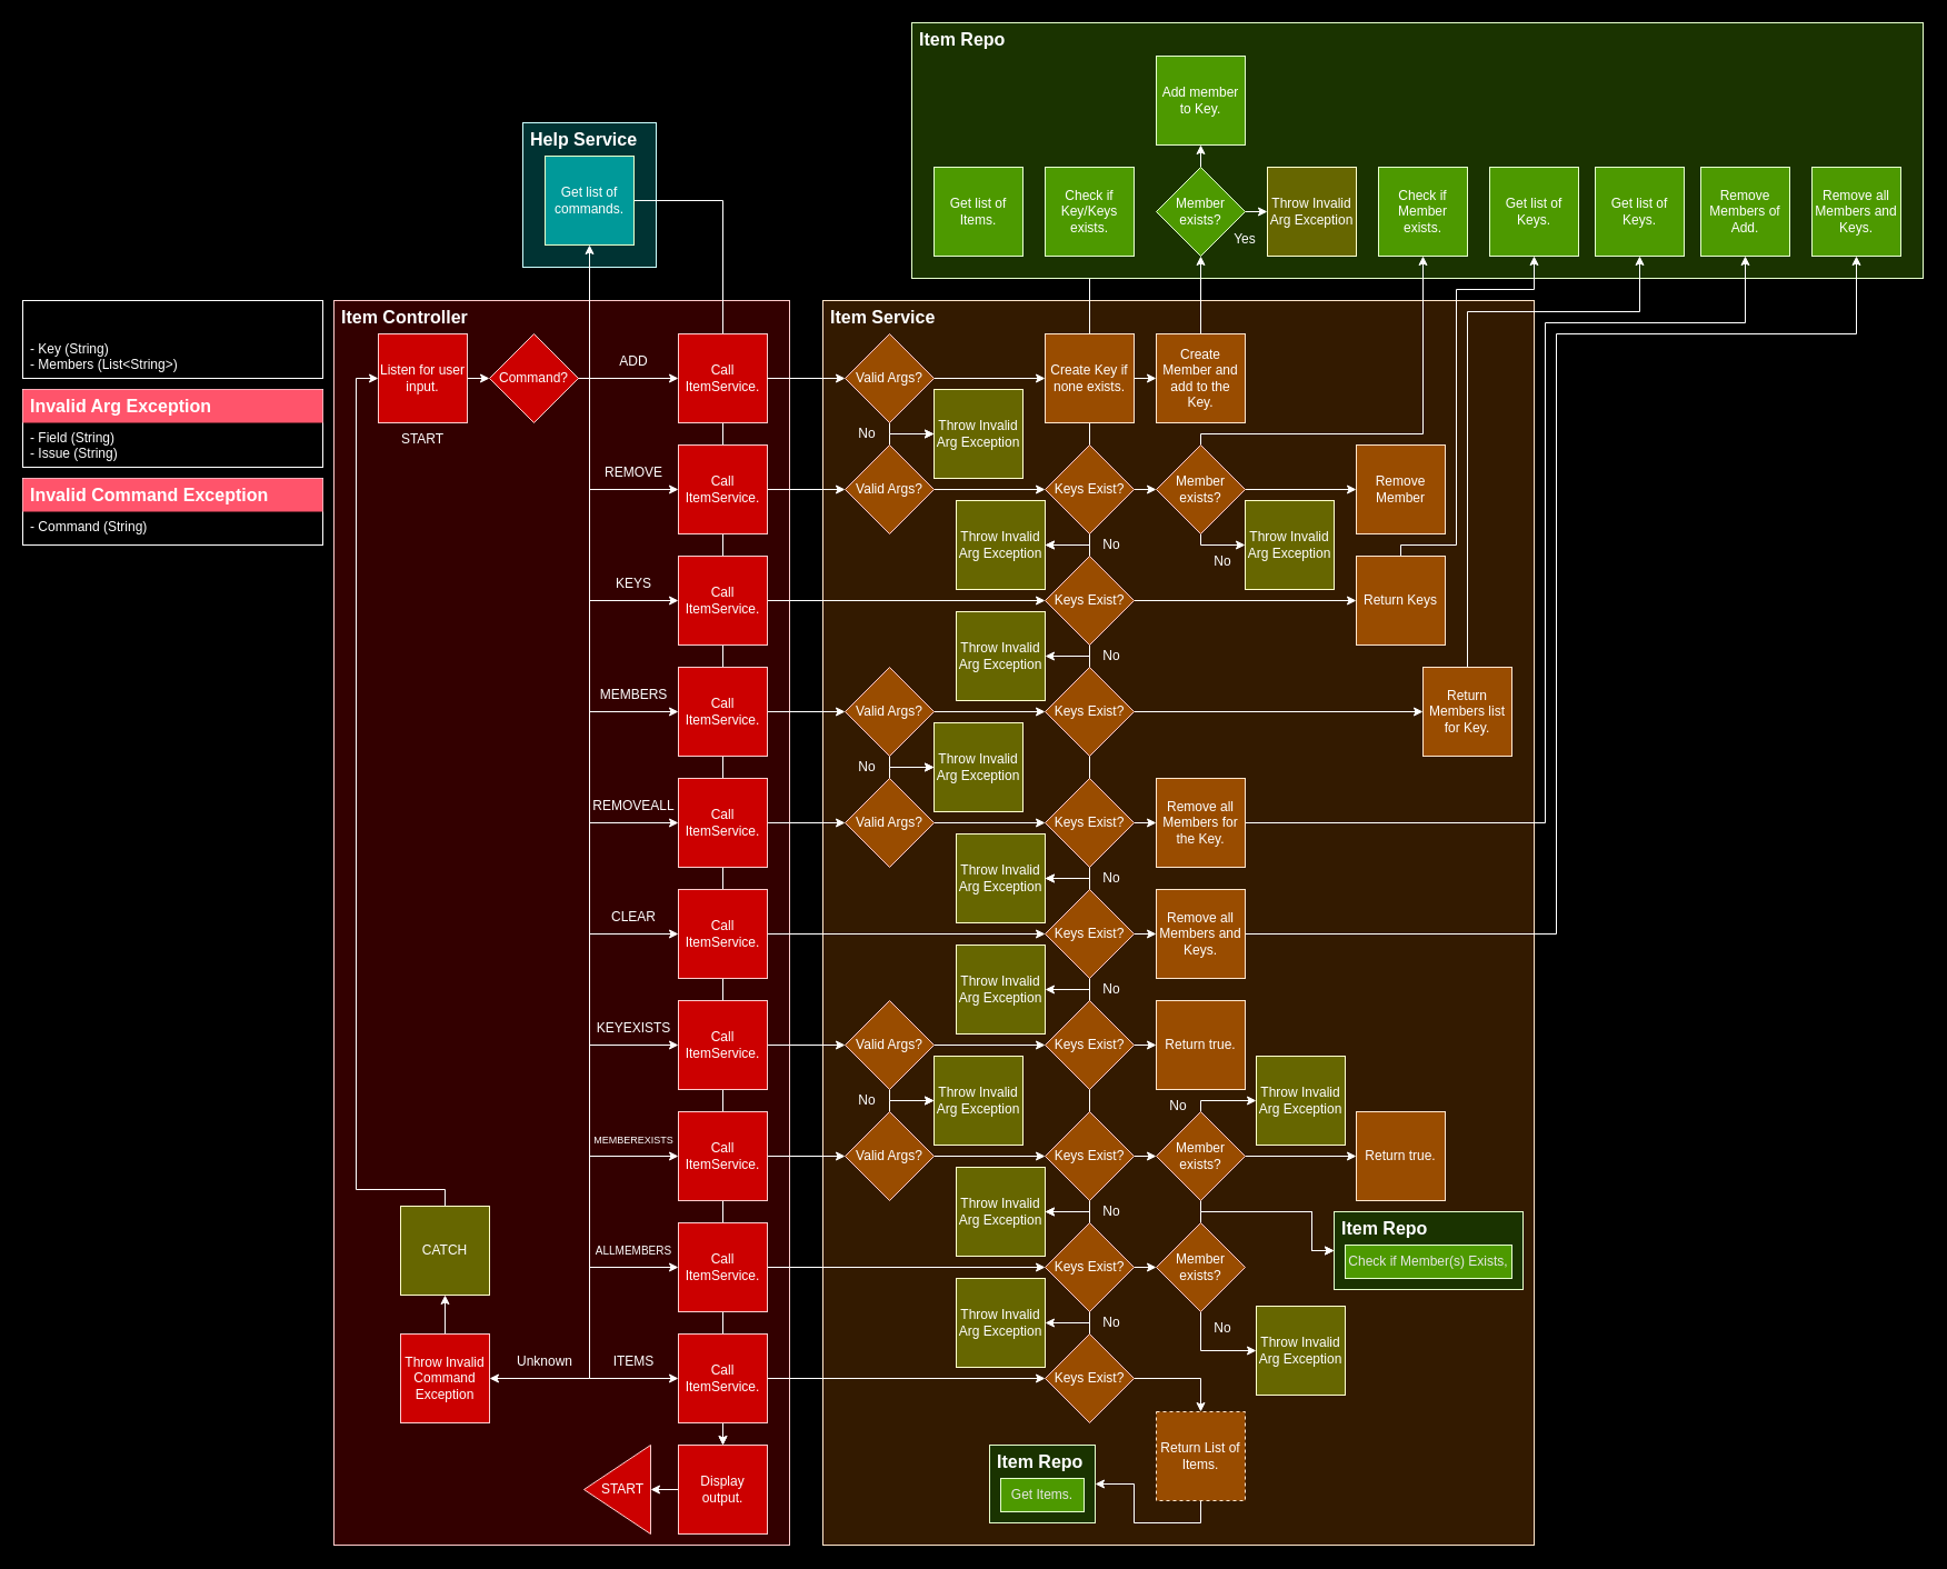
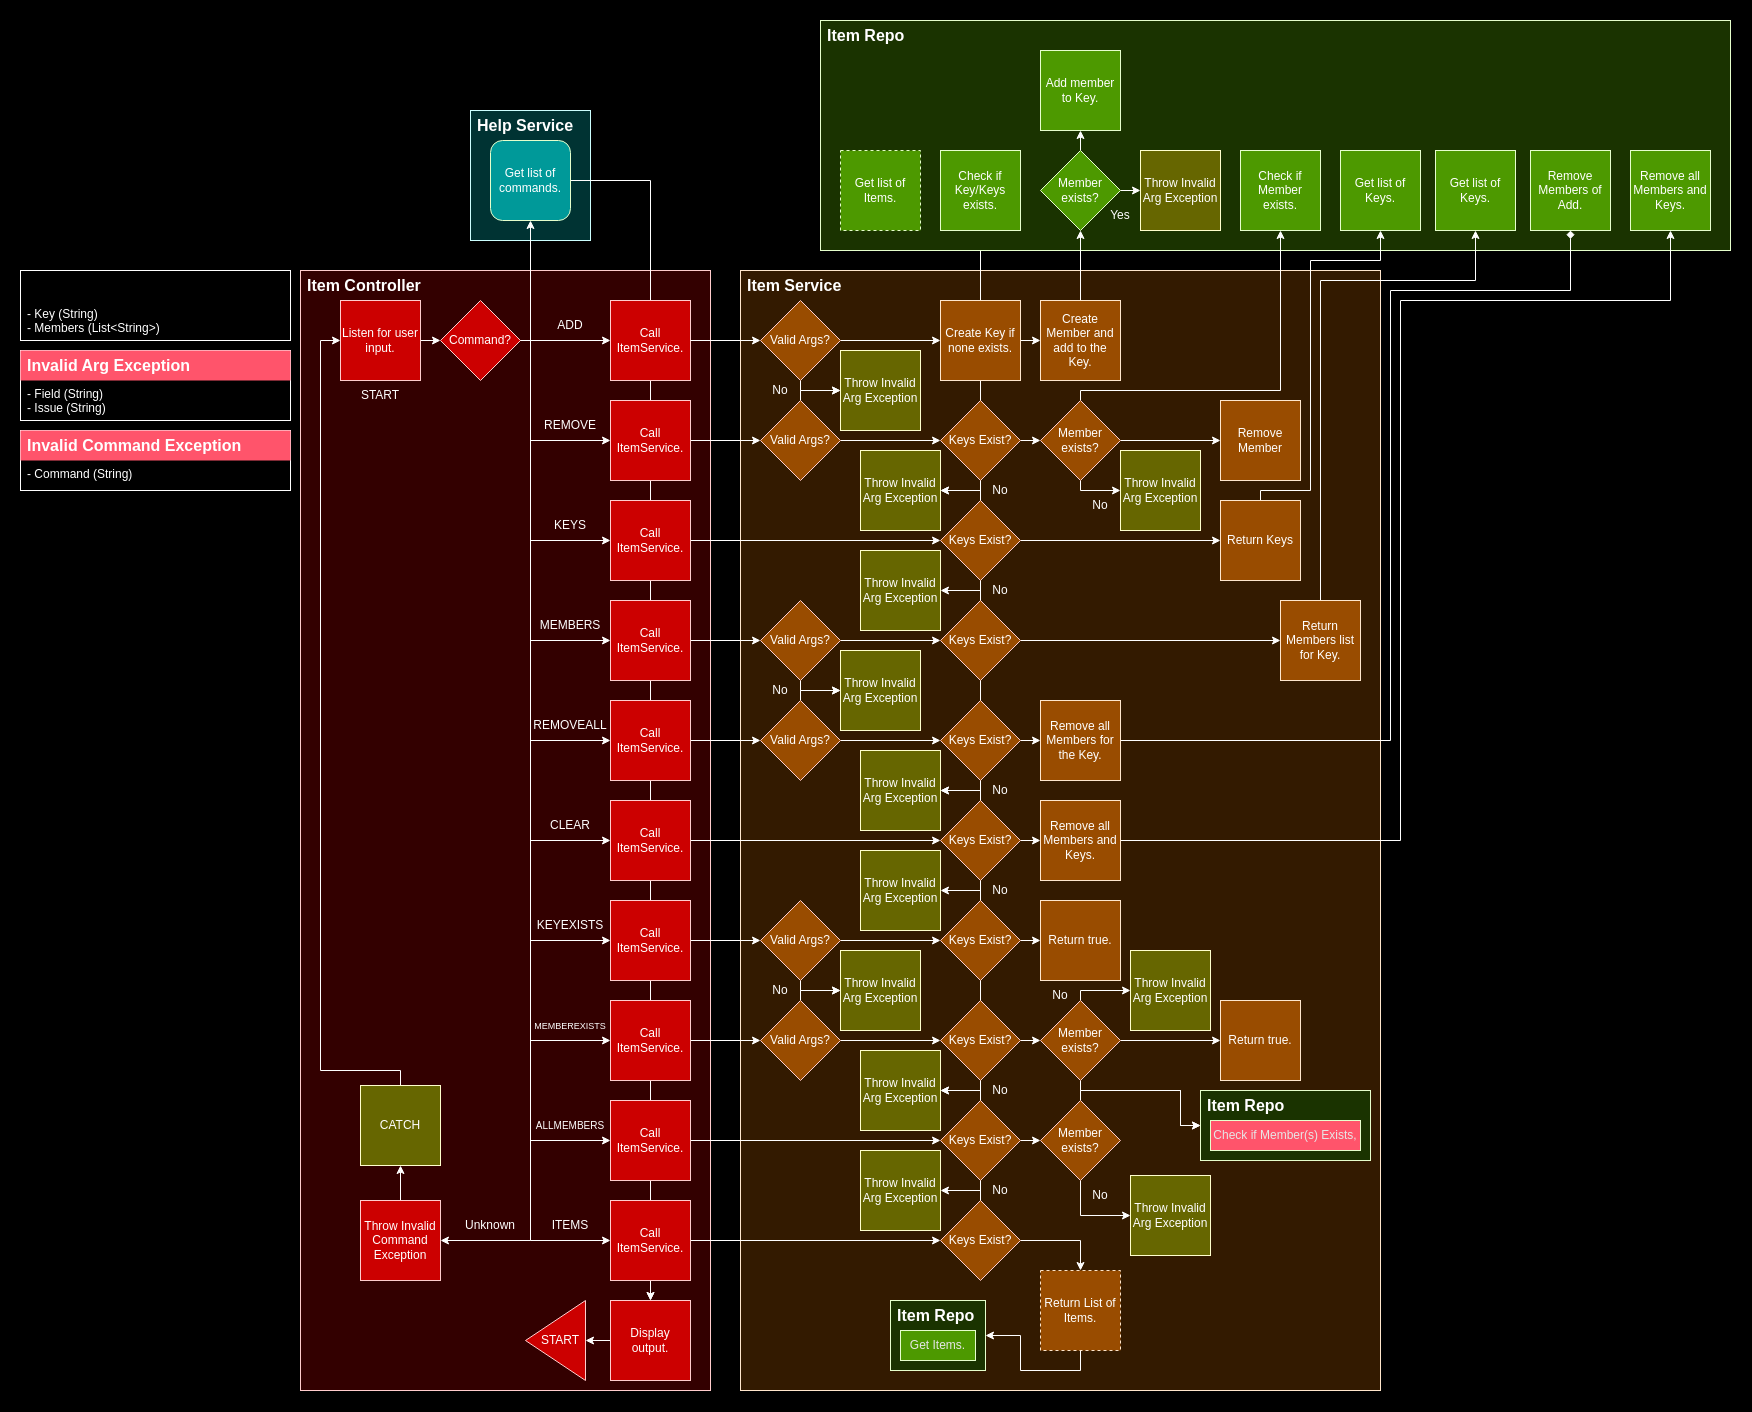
- <mxCell id="183" value="&lt;font color=&quot;#ffffff&quot;&gt;Get list of commands.&lt;/font&gt;" style="whiteSpace=wrap;html=1;aspect=fixed;fillColor=#009999;strokeColor=#E6FFCC;" vertex="1" parent="1"><mxGeometry x="490" y="140" width="80" height="80" as="geometry" /></mxCell>
+ <mxCell id="183" value="&lt;font color=&quot;#ffffff&quot;&gt;Get list of commands.&lt;/font&gt;" style="whiteSpace=wrap;html=1;aspect=fixed;fillColor=#009999;strokeColor=#E6FFCC;rounded=1;" vertex="1" parent="1"><mxGeometry x="490" y="140" width="80" height="80" as="geometry" /></mxCell>
- <mxCell id="181" value="&lt;font color=&quot;#ffffff&quot;&gt;Get list of Items.&lt;/font&gt;" style="whiteSpace=wrap;html=1;aspect=fixed;fillColor=#4D9900;strokeColor=#E6FFCC;" vertex="1" parent="1"><mxGeometry x="840" y="150" width="80" height="80" as="geometry" /></mxCell>
+ <mxCell id="181" value="&lt;font color=&quot;#ffffff&quot;&gt;Get list of Items.&lt;/font&gt;" style="whiteSpace=wrap;html=1;aspect=fixed;fillColor=#4D9900;strokeColor=#E6FFCC;dashed=1;" vertex="1" parent="1"><mxGeometry x="840" y="150" width="80" height="80" as="geometry" /></mxCell>
- <mxCell id="154" style="edgeStyle=orthogonalEdgeStyle;rounded=0;orthogonalLoop=1;jettySize=auto;html=1;exitX=1;exitY=0.5;exitDx=0;exitDy=0;entryX=0.5;entryY=1;entryDx=0;entryDy=0;strokeColor=#FFFFFF;" edge="1" parent="1" source="155" target="156"><mxGeometry relative="1" as="geometry"><Array as="points"><mxPoint x="1390" y="740" /><mxPoint x="1390" y="290" /><mxPoint x="1570" y="290" /></Array></mxGeometry></mxCell>
+ <mxCell id="154" style="edgeStyle=orthogonalEdgeStyle;rounded=0;orthogonalLoop=1;jettySize=auto;html=1;exitX=1;exitY=0.5;exitDx=0;exitDy=0;entryX=0.5;entryY=1;entryDx=0;entryDy=0;strokeColor=#FFFFFF;endArrow=diamond;" edge="1" parent="1" source="155" target="156"><mxGeometry relative="1" as="geometry"><Array as="points"><mxPoint x="1390" y="740" /><mxPoint x="1390" y="290" /><mxPoint x="1570" y="290" /></Array></mxGeometry></mxCell>
- <mxCell id="170" value="&lt;font color=&quot;#e6e6e6&quot;&gt;Check if Member(s) Exists,&lt;/font&gt;" style="rounded=0;whiteSpace=wrap;html=1;fillColor=#4D9900;strokeColor=#E6FFCC;" vertex="1" parent="1"><mxGeometry x="1210" y="1120" width="150" height="30" as="geometry" /></mxCell>
+ <mxCell id="170" value="&lt;font color=&quot;#e6e6e6&quot;&gt;Check if Member(s) Exists,&lt;/font&gt;" style="rounded=0;whiteSpace=wrap;html=1;fillColor=#ff546b;strokeColor=#E6FFCC;" vertex="1" parent="1"><mxGeometry x="1210" y="1120" width="150" height="30" as="geometry" /></mxCell>
